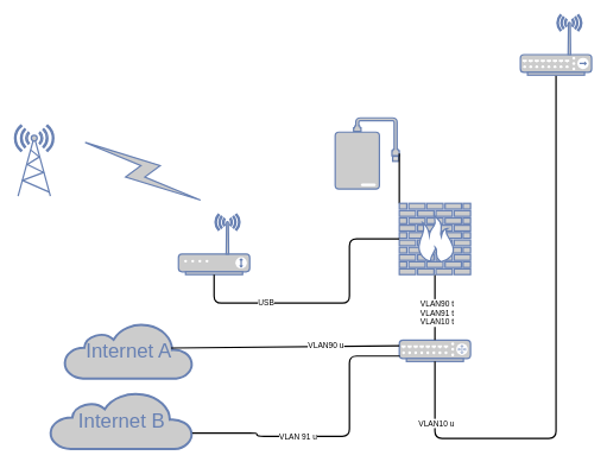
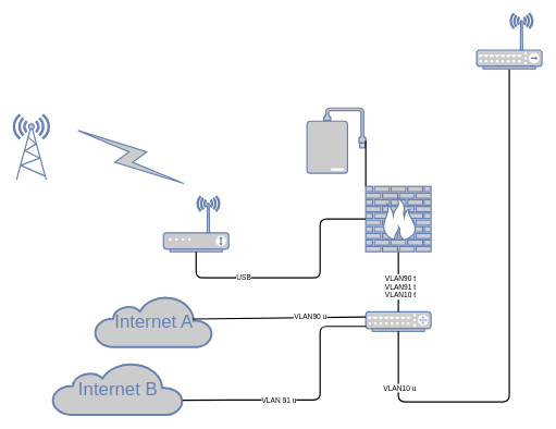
- <mxCell id="6" value="Internet A" style="html=1;fillColor=#CCCCCC;strokeColor=#6881B3;gradientColor=none;gradientDirection=north;strokeWidth=2;shape=mxgraph.networks.cloud;fontColor=#6881B3;rounded=0;shadow=0;comic=0;align=center;fontSize=28;" parent="1" vertex="1"><mxGeometry x="90" y="453" width="180" height="78" as="geometry" /></mxCell>
+ <mxCell id="6" value="Internet A" style="html=1;fillColor=#CCCCCC;strokeColor=#6881B3;gradientColor=none;gradientDirection=north;strokeWidth=2;shape=mxgraph.networks.cloud;fontColor=#6881B3;rounded=0;shadow=0;comic=0;align=center;fontSize=28;" parent="1" vertex="1"><mxGeometry x="145" y="453" width="180" height="78" as="geometry" /></mxCell>
- <mxCell id="9" value="Internet B" style="html=1;fillColor=#CCCCCC;strokeColor=#6881B3;gradientColor=none;gradientDirection=north;strokeWidth=2;shape=mxgraph.networks.cloud;fontColor=#6881B3;rounded=0;shadow=0;comic=0;align=center;fontSize=28;" vertex="1" parent="1"><mxGeometry x="70" y="550" width="200" height="80" as="geometry" /></mxCell>
+ <mxCell id="9" value="Internet B" style="html=1;fillColor=#CCCCCC;strokeColor=#6881B3;gradientColor=none;gradientDirection=north;strokeWidth=2;shape=mxgraph.networks.cloud;fontColor=#6881B3;rounded=0;shadow=0;comic=0;align=center;fontSize=28;" vertex="1" parent="1"><mxGeometry x="80" y="555" width="200" height="80" as="geometry" /></mxCell>
